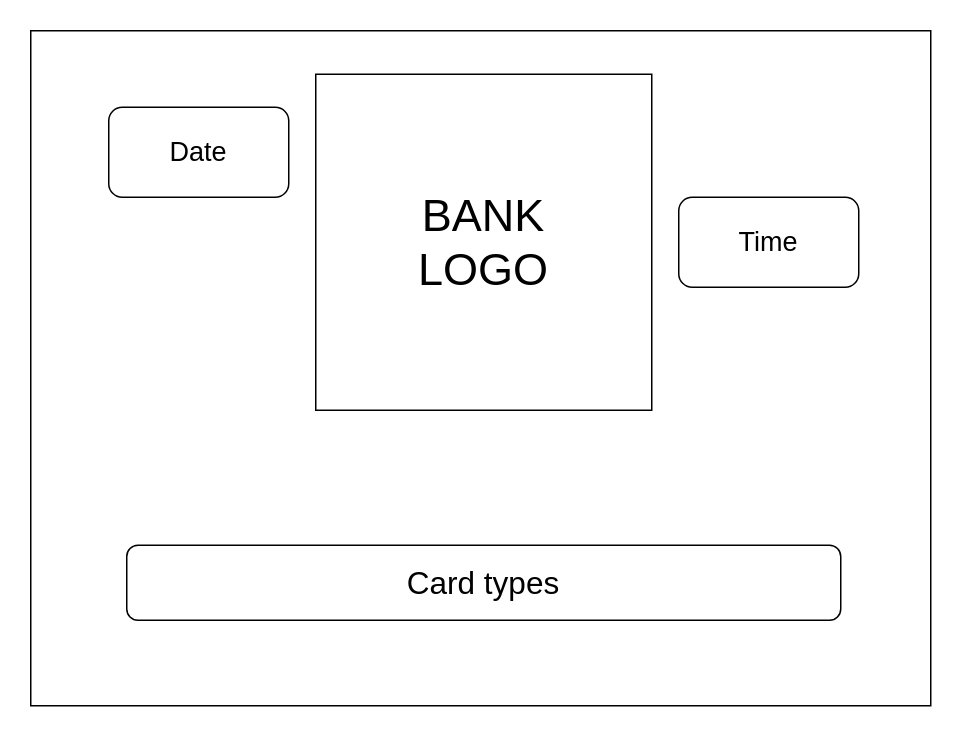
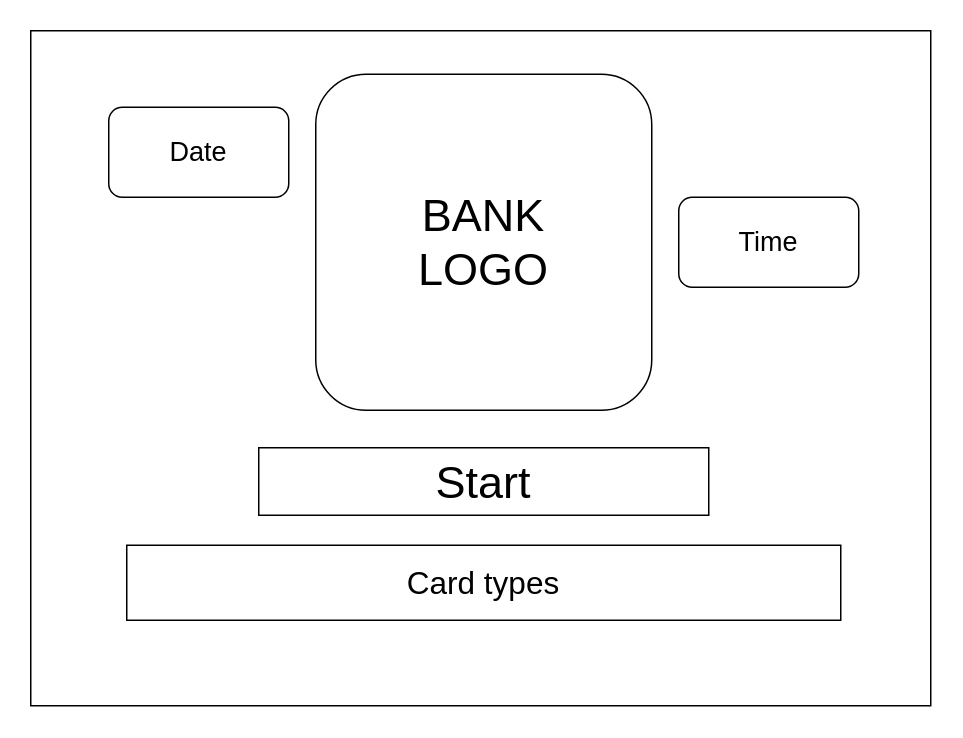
- <mxCell id="4" value="&lt;font style=&quot;font-size: 30px&quot;&gt;BANK&lt;br&gt;LOGO&lt;/font&gt;" style="whiteSpace=wrap;html=1;aspect=fixed;" parent="1" vertex="1"><mxGeometry x="210" y="49" width="224" height="224" as="geometry" /></mxCell>
+ <mxCell id="4" value="&lt;font style=&quot;font-size: 30px&quot;&gt;BANK&lt;br&gt;LOGO&lt;/font&gt;" style="whiteSpace=wrap;html=1;aspect=fixed;rounded=1;" parent="1" vertex="1"><mxGeometry x="210" y="49" width="224" height="224" as="geometry" /></mxCell>
+ <mxCell id="3" value="&lt;font style=&quot;font-size: 30px&quot;&gt;Start&lt;/font&gt;" style="rounded=0;whiteSpace=wrap;html=1;fontSize=23;align=center;" parent="1" vertex="1"><mxGeometry x="172" y="298" width="300" height="45" as="geometry" /></mxCell>
- <mxCell id="7" value="&lt;font style=&quot;font-size: 21px&quot;&gt;Card types&lt;/font&gt;" style="whiteSpace=wrap;html=1;rounded=1;" parent="1" vertex="1"><mxGeometry x="84" y="363" width="476" height="50" as="geometry" /></mxCell>
+ <mxCell id="7" value="&lt;font style=&quot;font-size: 21px&quot;&gt;Card types&lt;/font&gt;" style="rounded=0;whiteSpace=wrap;html=1;" parent="1" vertex="1"><mxGeometry x="84" y="363" width="476" height="50" as="geometry" /></mxCell>
